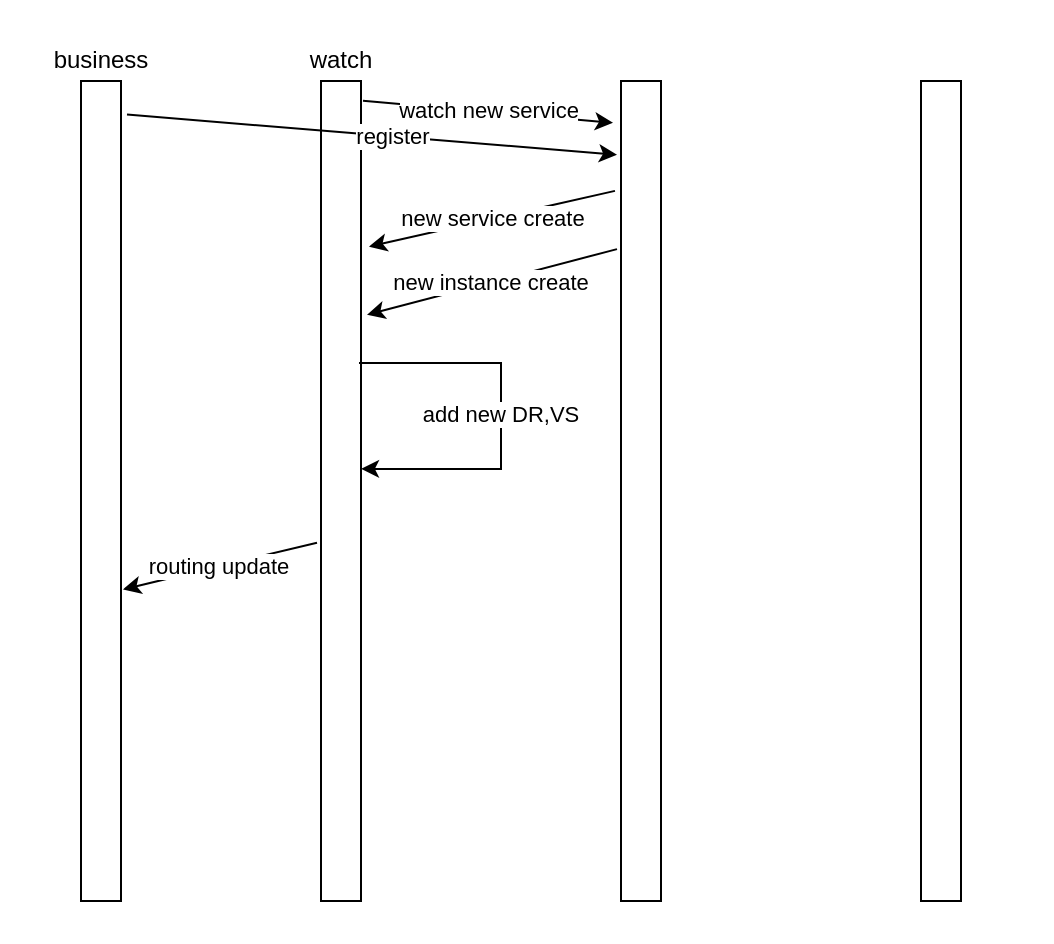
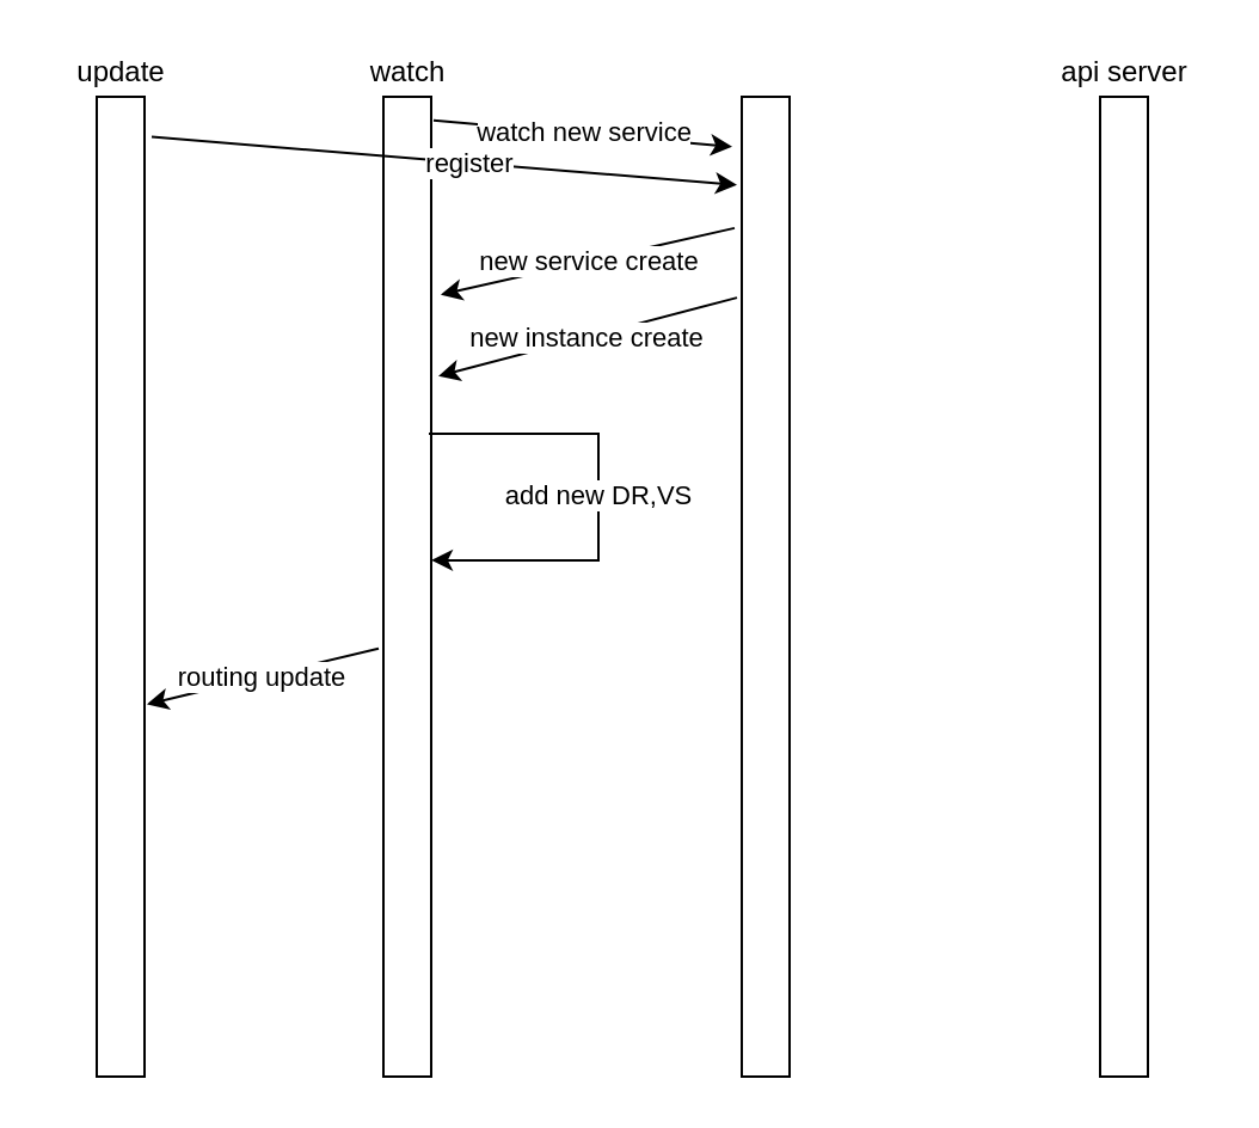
- <mxCell id="8" value="business" style="text;html=1;align=center;verticalAlign=middle;resizable=0;points=[];autosize=1;strokeColor=none;fillColor=none;" vertex="1" parent="1"><mxGeometry x="20" y="20" width="60" height="20" as="geometry" /></mxCell>
+ <mxCell id="8" value="update" style="text;html=1;align=center;verticalAlign=middle;resizable=0;points=[];autosize=1;strokeColor=none;fillColor=none;" vertex="1" parent="1"><mxGeometry x="20" y="20" width="60" height="20" as="geometry" /></mxCell>
+ <mxCell id="5" value="api server" style="text;html=1;align=center;verticalAlign=middle;resizable=0;points=[];autosize=1;strokeColor=none;fillColor=none;" vertex="1" parent="1"><mxGeometry x="435" y="20" width="70" height="20" as="geometry" /></mxCell>
